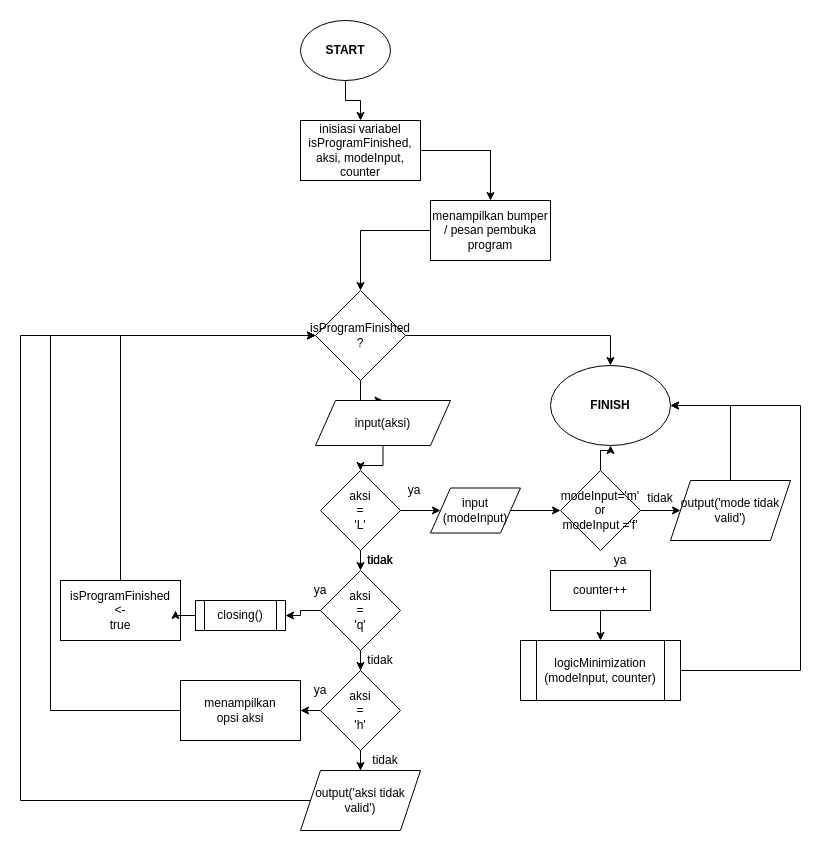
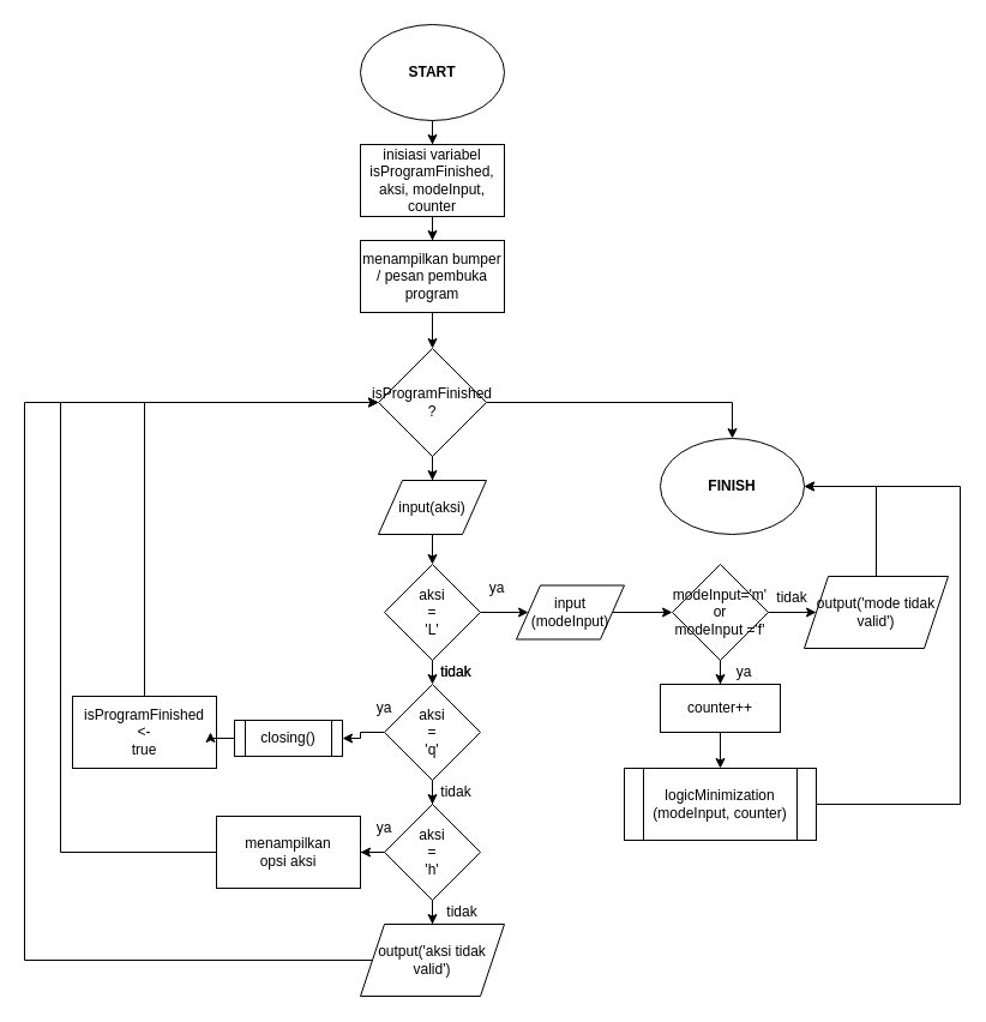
- <mxCell id="3" value="&lt;b&gt;START&lt;/b&gt;" style="ellipse;whiteSpace=wrap;html=1;" parent="1" vertex="1"><mxGeometry x="300" y="20" width="90" height="60" as="geometry" /></mxCell>
+ <mxCell id="3" value="&lt;b&gt;START&lt;/b&gt;" style="ellipse;whiteSpace=wrap;html=1;" parent="1" vertex="1"><mxGeometry x="300" y="20" width="120" height="80" as="geometry" /></mxCell>
- <mxCell id="7" value="menampilkan bumper / pesan pembuka program" style="rounded=0;whiteSpace=wrap;html=1;" parent="1" vertex="1"><mxGeometry x="430" y="200" width="120" height="60" as="geometry" /></mxCell>
+ <mxCell id="7" value="menampilkan bumper / pesan pembuka program" style="rounded=0;whiteSpace=wrap;html=1;" parent="1" vertex="1"><mxGeometry x="300" y="200" width="120" height="60" as="geometry" /></mxCell>
- <mxCell id="12" value="input(aksi)" style="shape=parallelogram;perimeter=parallelogramPerimeter;whiteSpace=wrap;html=1;fixedSize=1;" parent="1" vertex="1"><mxGeometry x="315" y="400" width="135" height="45" as="geometry" /></mxCell>
+ <mxCell id="12" value="input(aksi)" style="shape=parallelogram;perimeter=parallelogramPerimeter;whiteSpace=wrap;html=1;fixedSize=1;" parent="1" vertex="1"><mxGeometry x="315" y="400" width="90" height="45" as="geometry" /></mxCell>
- <mxCell id="41" value="" style="edgeStyle=orthogonalEdgeStyle;rounded=0;orthogonalLoop=1;jettySize=auto;html=1;" edge="1" parent="1" source="42" target="16"><mxGeometry relative="1" as="geometry" /></mxCell>
+ <mxCell id="41" value="" style="edgeStyle=orthogonalEdgeStyle;rounded=0;orthogonalLoop=1;jettySize=auto;html=1;" edge="1" parent="1" source="42" target="46"><mxGeometry relative="1" as="geometry" /></mxCell>
